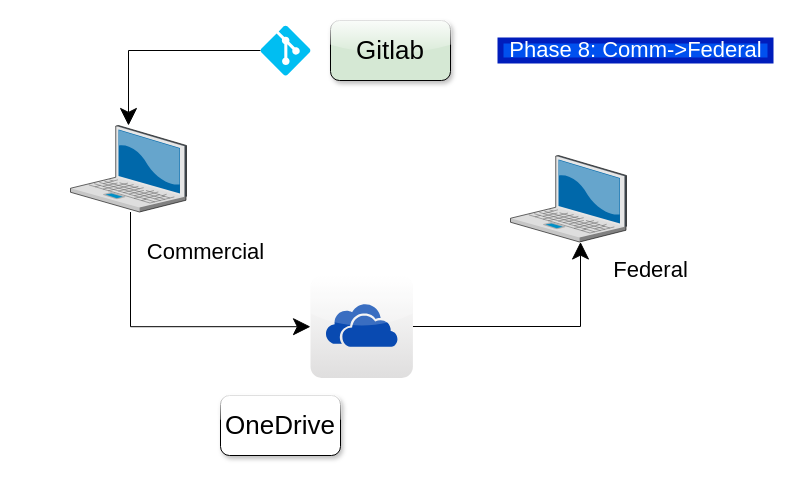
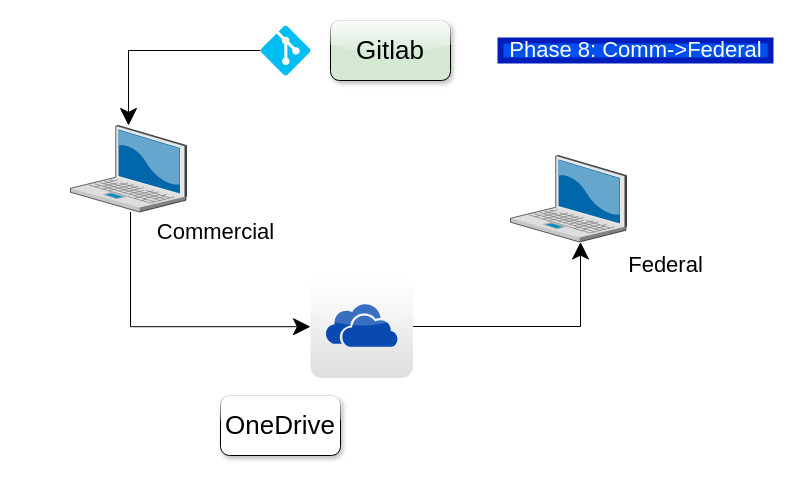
- <mxCell id="11" value="&lt;font style=&quot;font-size: 22px&quot;&gt;Commercial&lt;/font&gt;" style="text;html=1;resizable=0;autosize=1;align=center;verticalAlign=middle;points=[];fillColor=none;strokeColor=none;rounded=0;strokeWidth=6;" vertex="1" parent="1"><mxGeometry x="140" y="241.5" width="130" height="20" as="geometry" /></mxCell>
+ <mxCell id="11" value="&lt;font style=&quot;font-size: 22px&quot;&gt;Commercial&lt;/font&gt;" style="text;html=1;resizable=0;autosize=1;align=center;verticalAlign=middle;points=[];fillColor=none;strokeColor=none;rounded=0;strokeWidth=6;" vertex="1" parent="1"><mxGeometry x="150" y="221.5" width="130" height="20" as="geometry" /></mxCell>
- <mxCell id="12" value="&lt;font style=&quot;font-size: 22px&quot;&gt;Federal&lt;/font&gt;" style="text;html=1;resizable=0;autosize=1;align=center;verticalAlign=middle;points=[];fillColor=none;strokeColor=none;rounded=0;strokeWidth=6;" vertex="1" parent="1"><mxGeometry x="605" y="260" width="90" height="20" as="geometry" /></mxCell>
+ <mxCell id="12" value="&lt;font style=&quot;font-size: 22px&quot;&gt;Federal&lt;/font&gt;" style="text;html=1;resizable=0;autosize=1;align=center;verticalAlign=middle;points=[];fillColor=none;strokeColor=none;rounded=0;strokeWidth=6;" vertex="1" parent="1"><mxGeometry x="620" y="255" width="90" height="20" as="geometry" /></mxCell>
